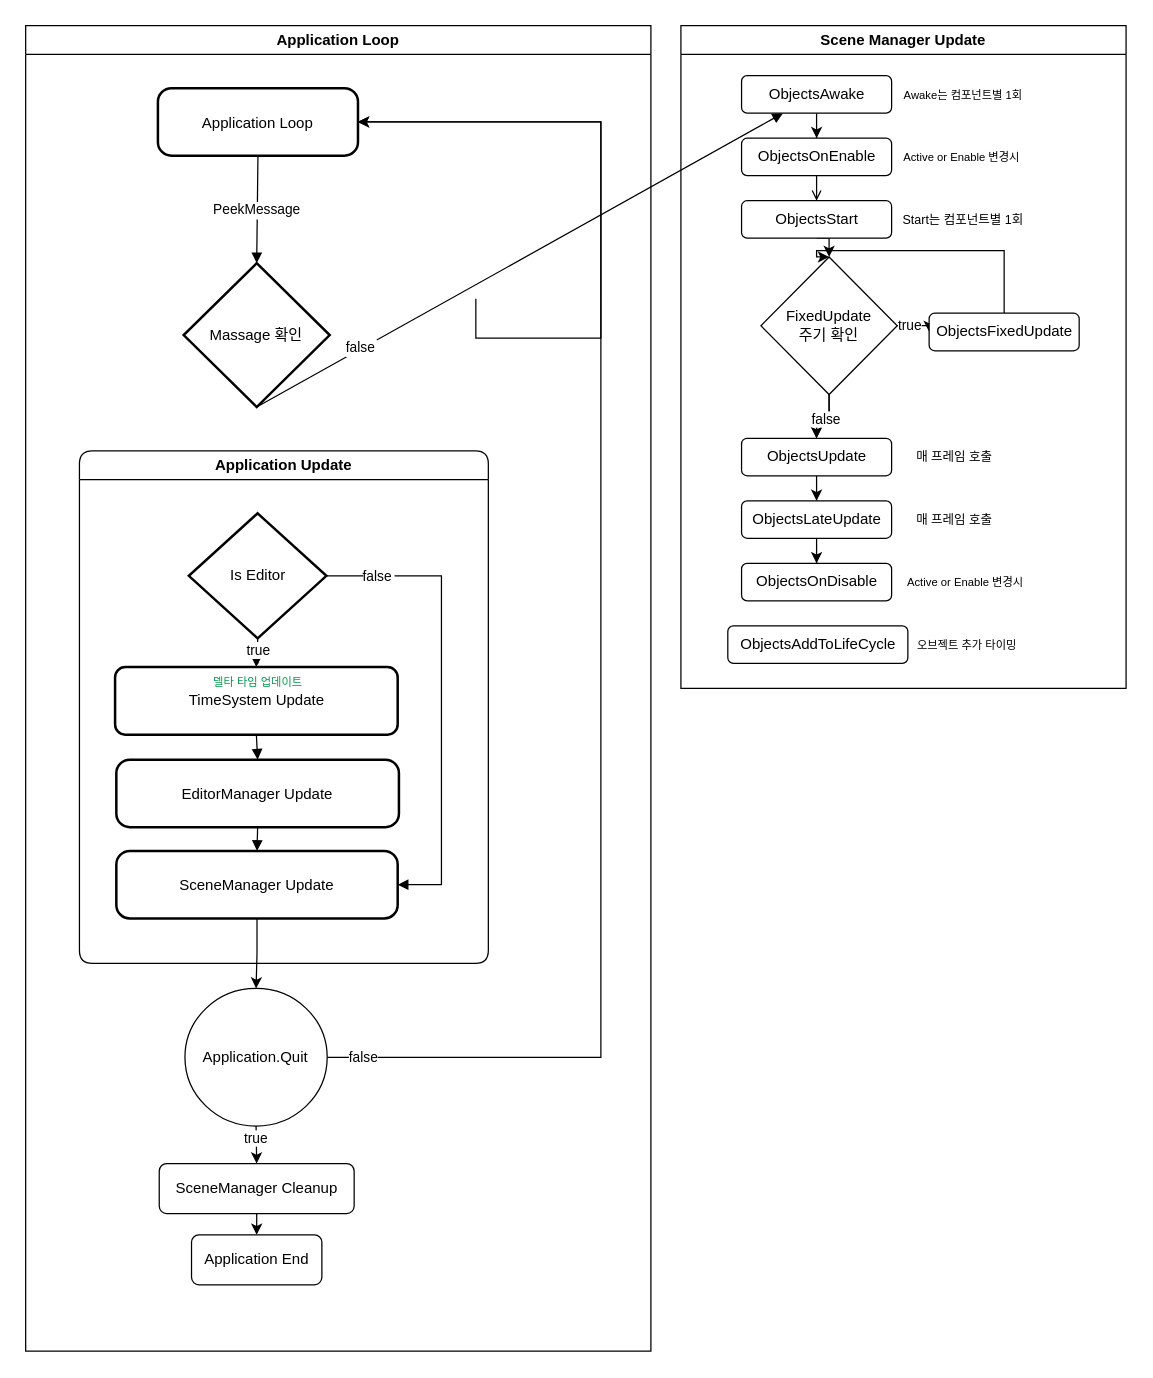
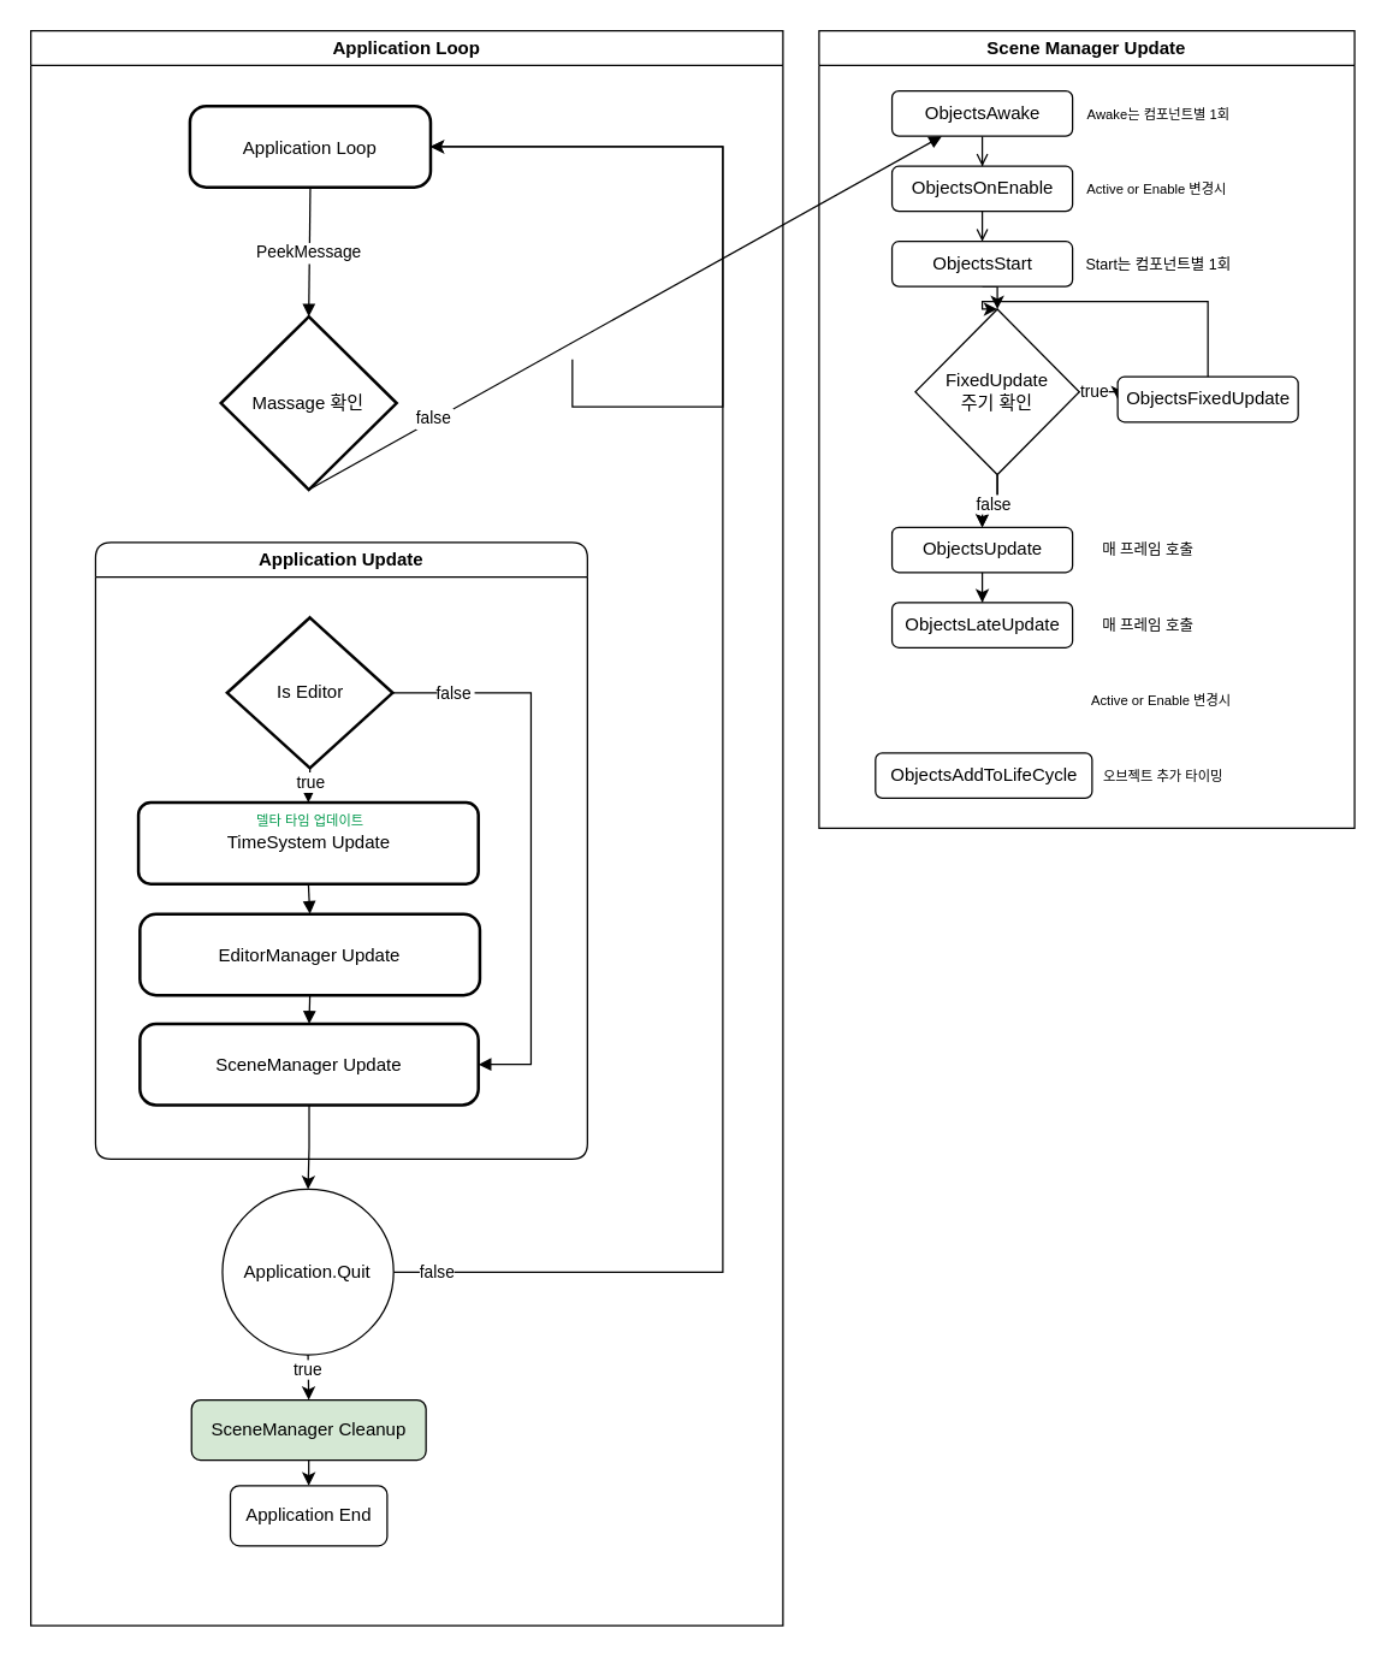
- <mxCell id="28" style="edgeStyle=orthogonalEdgeStyle;rounded=0;orthogonalLoop=1;jettySize=auto;html=1;entryX=0.5;entryY=0;entryDx=0;entryDy=0;" parent="27" source="29" target="31" edge="1"><mxGeometry relative="1" as="geometry" /></mxCell>
+ <mxCell id="28" style="edgeStyle=orthogonalEdgeStyle;rounded=0;orthogonalLoop=1;jettySize=auto;html=1;entryX=0.5;entryY=0;entryDx=0;entryDy=0;endArrow=open;" parent="27" source="29" target="31" edge="1"><mxGeometry relative="1" as="geometry" /></mxCell>
- <mxCell id="42" value="" style="edgeStyle=orthogonalEdgeStyle;rounded=0;orthogonalLoop=1;jettySize=auto;html=1;" parent="27" source="43" target="44" edge="1"><mxGeometry relative="1" as="geometry" /></mxCell>
- <mxCell id="44" value="ObjectsOnDisable" style="rounded=1;whiteSpace=wrap;html=1;" parent="27" vertex="1"><mxGeometry x="48.5" y="430" width="120" height="30" as="geometry" /></mxCell>
- <mxCell id="24" value="SceneManager Cleanup" style="rounded=1;whiteSpace=wrap;html=1;" parent="3" vertex="1"><mxGeometry x="86.81" y="860" width="155.88" height="40" as="geometry" /></mxCell>
+ <mxCell id="24" value="SceneManager Cleanup" style="rounded=1;whiteSpace=wrap;html=1;fillColor=#d5e8d4;" parent="3" vertex="1"><mxGeometry x="86.81" y="860" width="155.88" height="40" as="geometry" /></mxCell>
